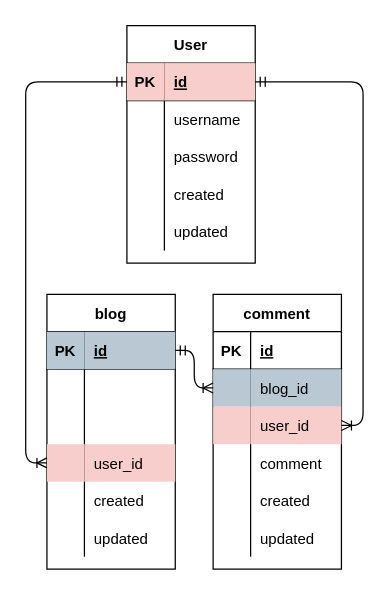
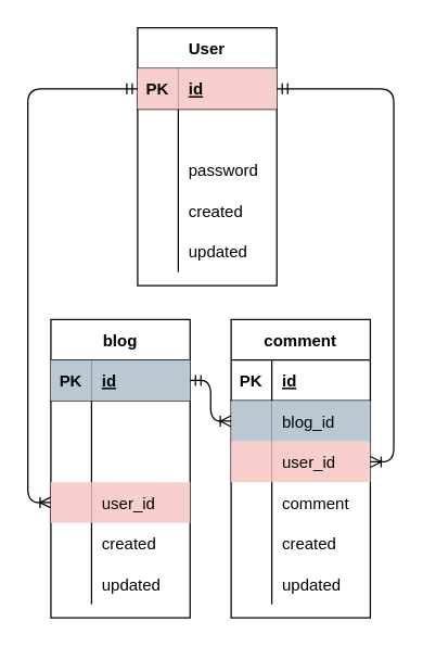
- <mxCell id="8" value="username" style="shape=partialRectangle;overflow=hidden;connectable=0;fillColor=none;top=0;left=0;bottom=0;right=0;align=left;spacingLeft=6;" parent="6" vertex="1"><mxGeometry x="30" width="72.7" height="30" as="geometry" /></mxCell>
